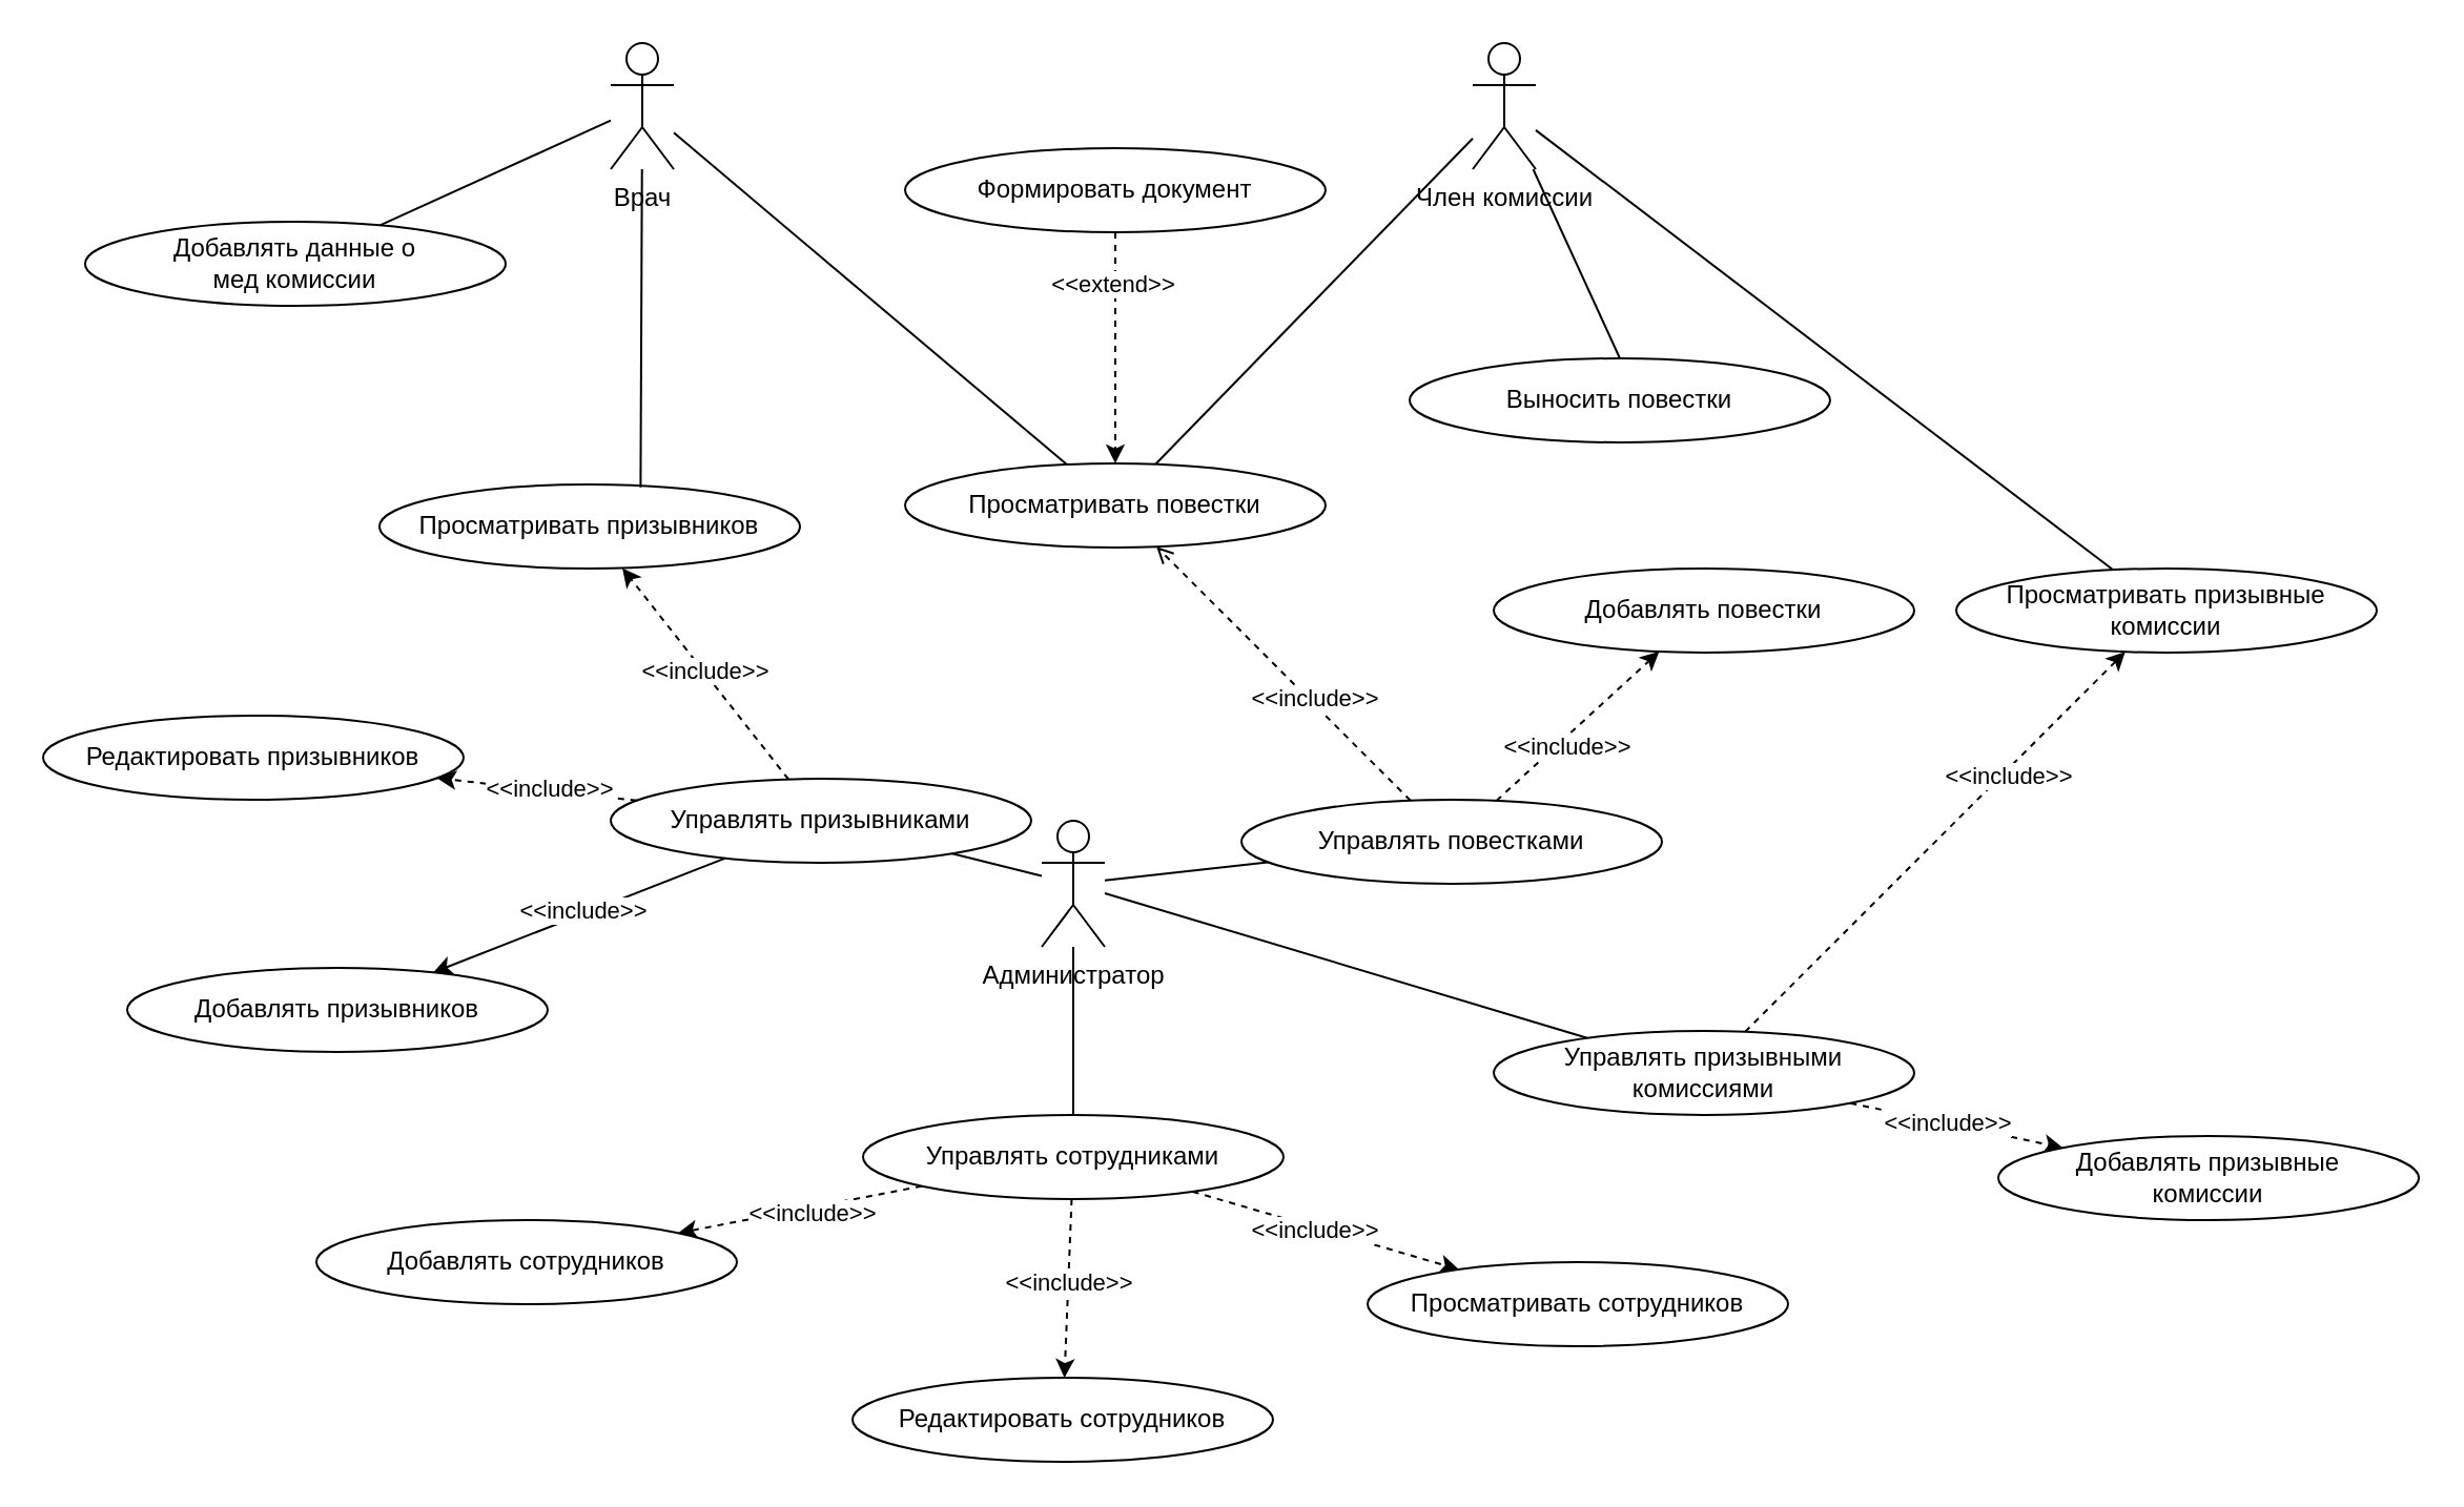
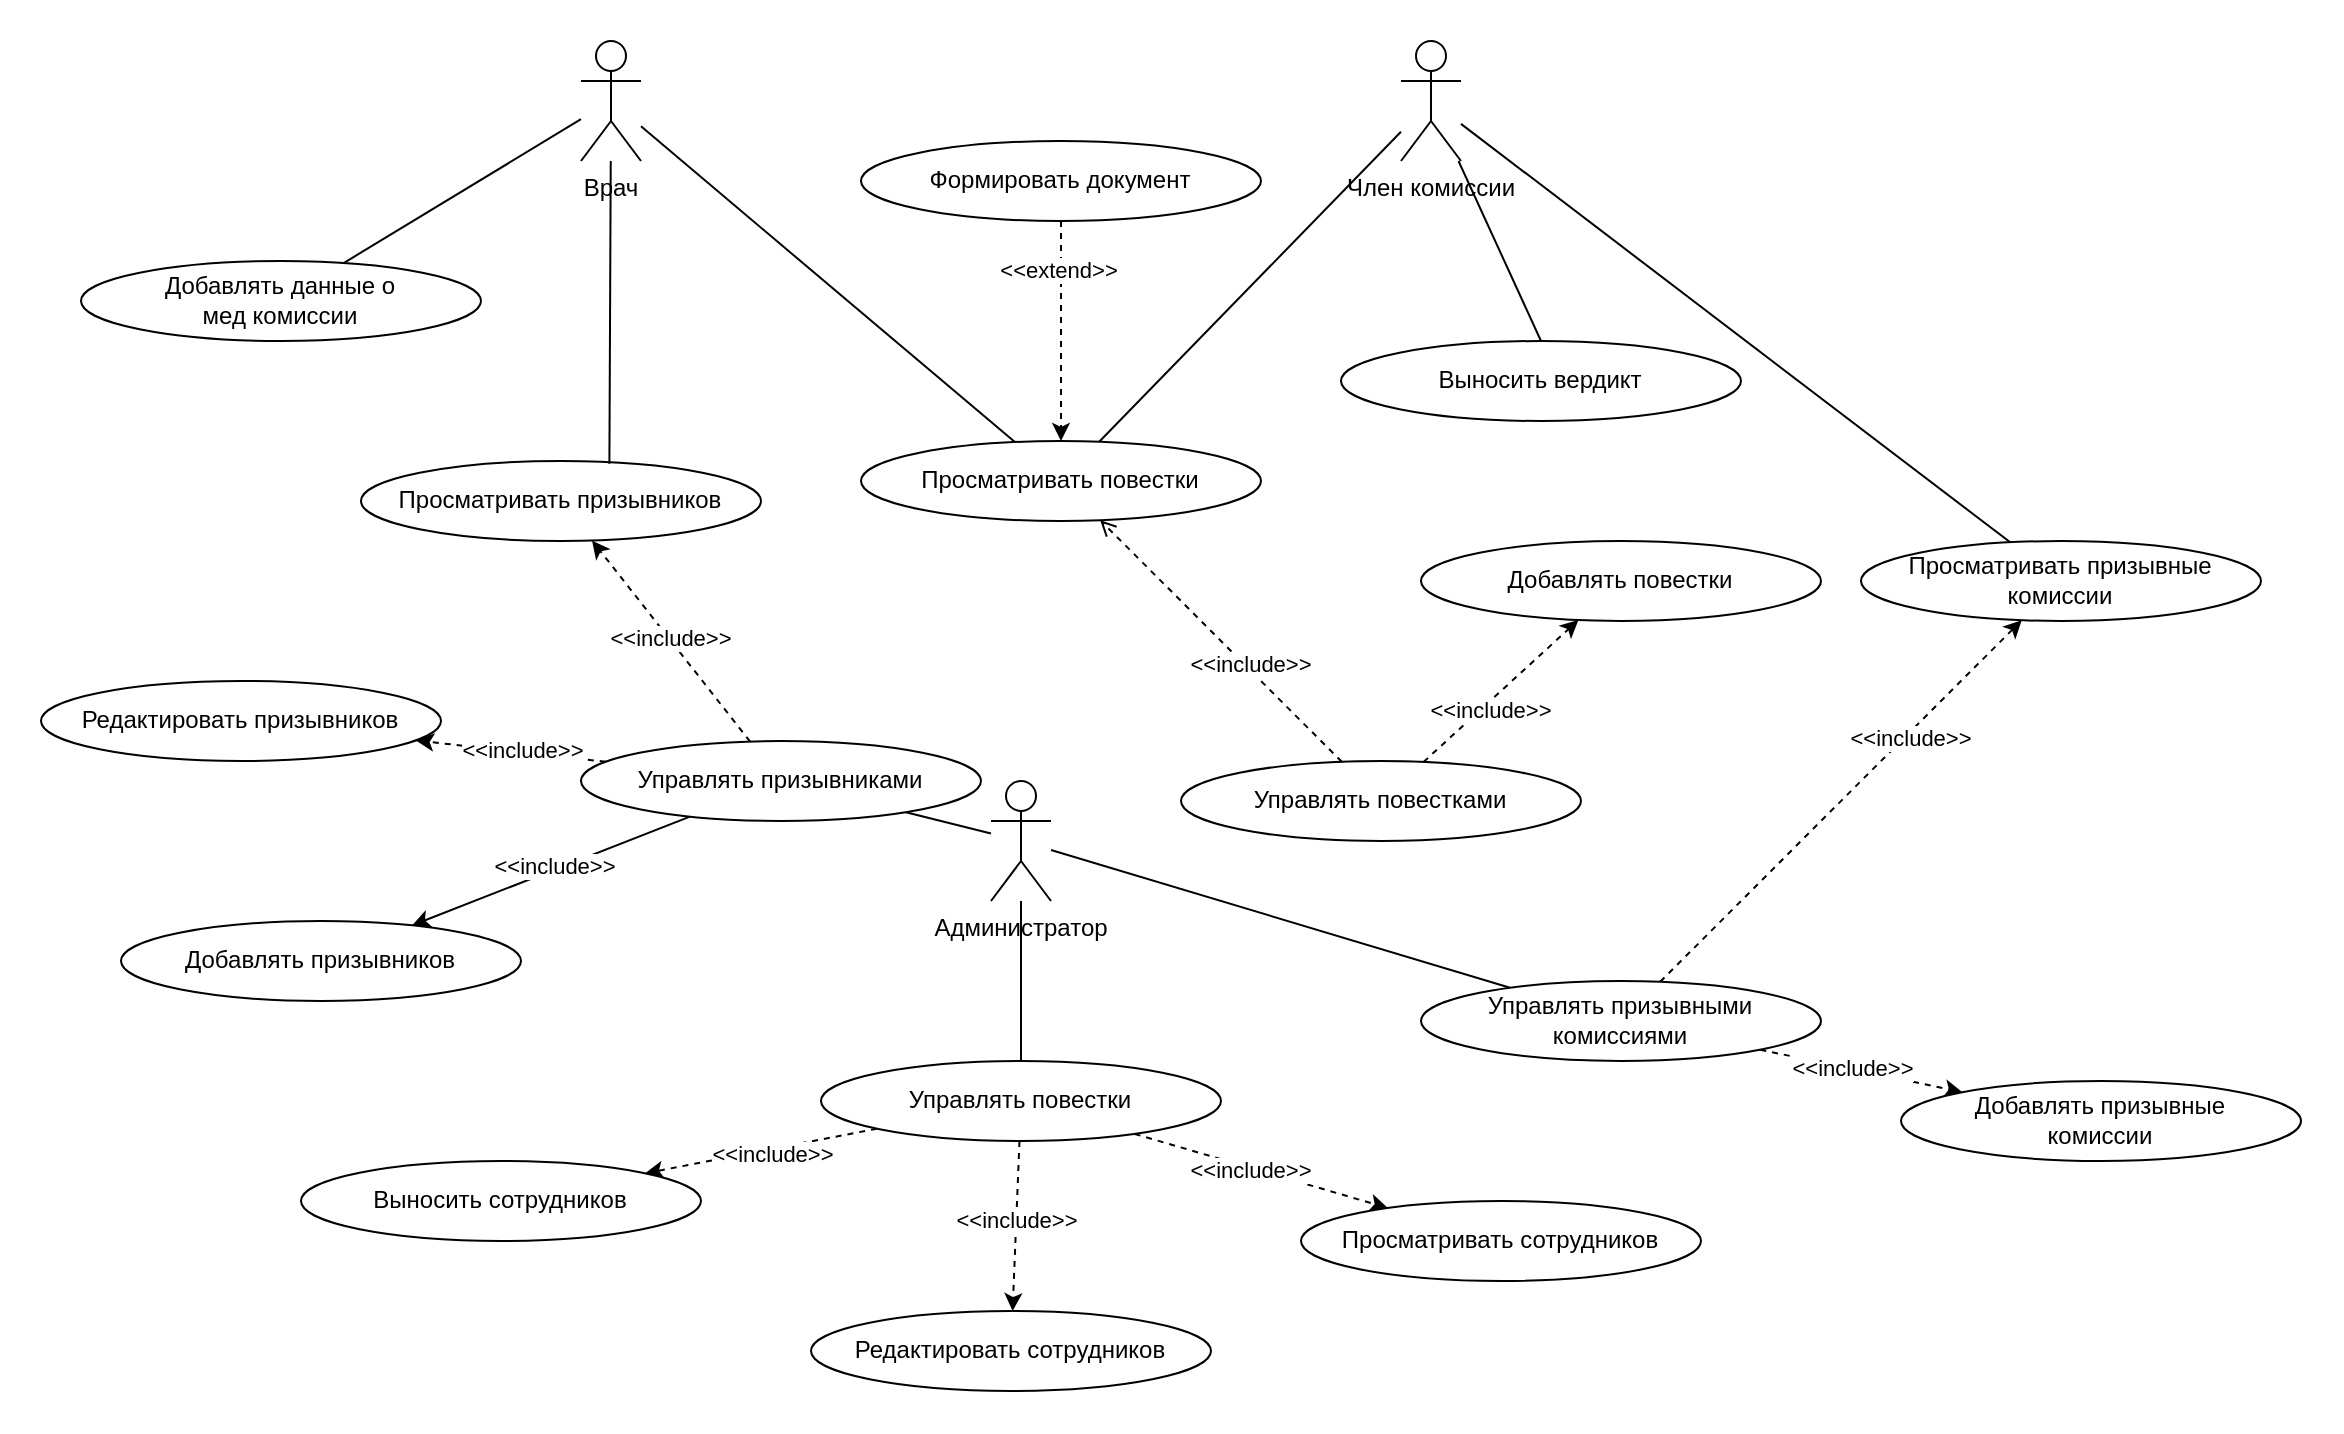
- <mxCell id="50" value="Добавлять данные о&lt;div&gt;мед комиссии&lt;/div&gt;" style="ellipse;whiteSpace=wrap;html=1;" vertex="1" parent="1"><mxGeometry x="40" y="105" width="200" height="40" as="geometry" /></mxCell>
+ <mxCell id="50" value="Добавлять данные о&lt;div&gt;мед комиссии&lt;/div&gt;" style="ellipse;whiteSpace=wrap;html=1;" vertex="1" parent="1"><mxGeometry x="40" y="130" width="200" height="40" as="geometry" /></mxCell>
- <mxCell id="49" value="Выносить повестки" style="ellipse;whiteSpace=wrap;html=1;" vertex="1" parent="1"><mxGeometry x="670" y="170" width="200" height="40" as="geometry" /></mxCell>
+ <mxCell id="49" value="Выносить вердикт" style="ellipse;whiteSpace=wrap;html=1;" vertex="1" parent="1"><mxGeometry x="670" y="170" width="200" height="40" as="geometry" /></mxCell>
- <mxCell id="7" style="rounded=0;orthogonalLoop=1;jettySize=auto;html=1;endArrow=none;endFill=0;" edge="1" parent="1" source="9" target="45"><mxGeometry relative="1" as="geometry" /></mxCell>
- <mxCell id="20" value="Управлять сотрудниками" style="ellipse;whiteSpace=wrap;html=1;" parent="1" vertex="1"><mxGeometry x="410" y="530" width="200" height="40" as="geometry" /></mxCell>
+ <mxCell id="20" value="Управлять повестки" style="ellipse;whiteSpace=wrap;html=1;" parent="1" vertex="1"><mxGeometry x="410" y="530" width="200" height="40" as="geometry" /></mxCell>
- <mxCell id="21" value="Добавлять сотрудников" style="ellipse;whiteSpace=wrap;html=1;" parent="1" vertex="1"><mxGeometry x="150" y="580" width="200" height="40" as="geometry" /></mxCell>
+ <mxCell id="21" value="Выносить сотрудников" style="ellipse;whiteSpace=wrap;html=1;" parent="1" vertex="1"><mxGeometry x="150" y="580" width="200" height="40" as="geometry" /></mxCell>
